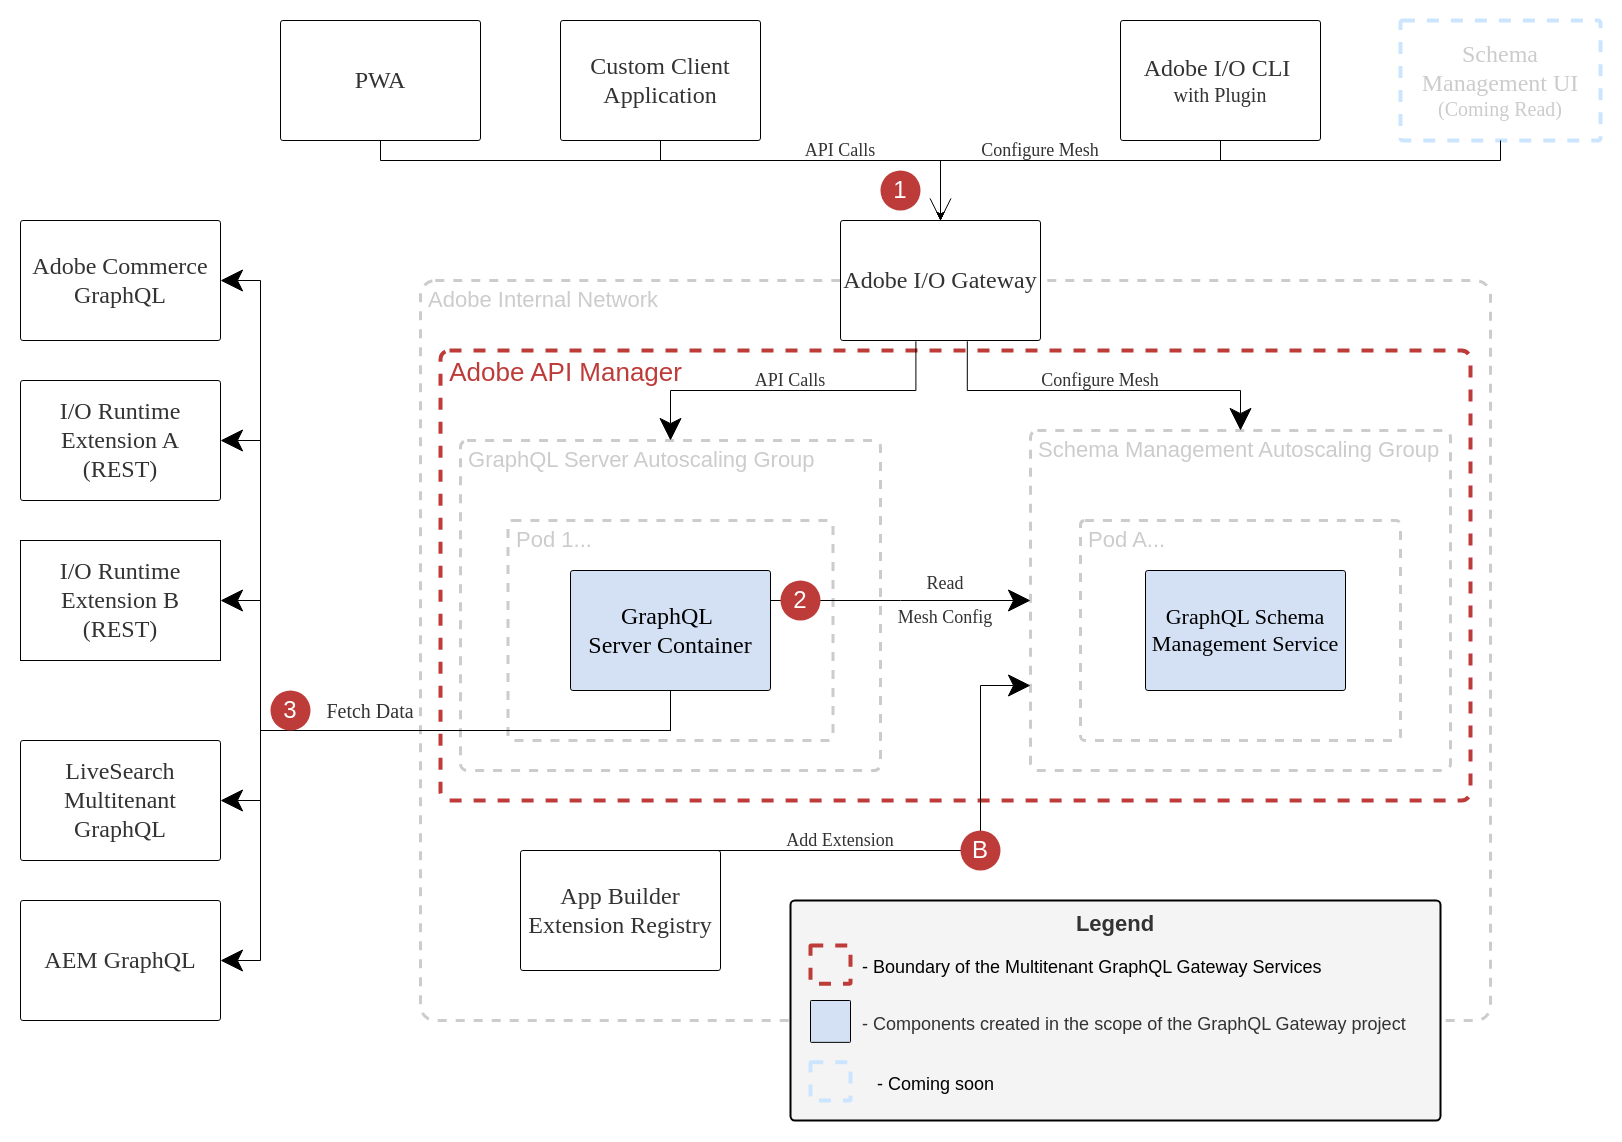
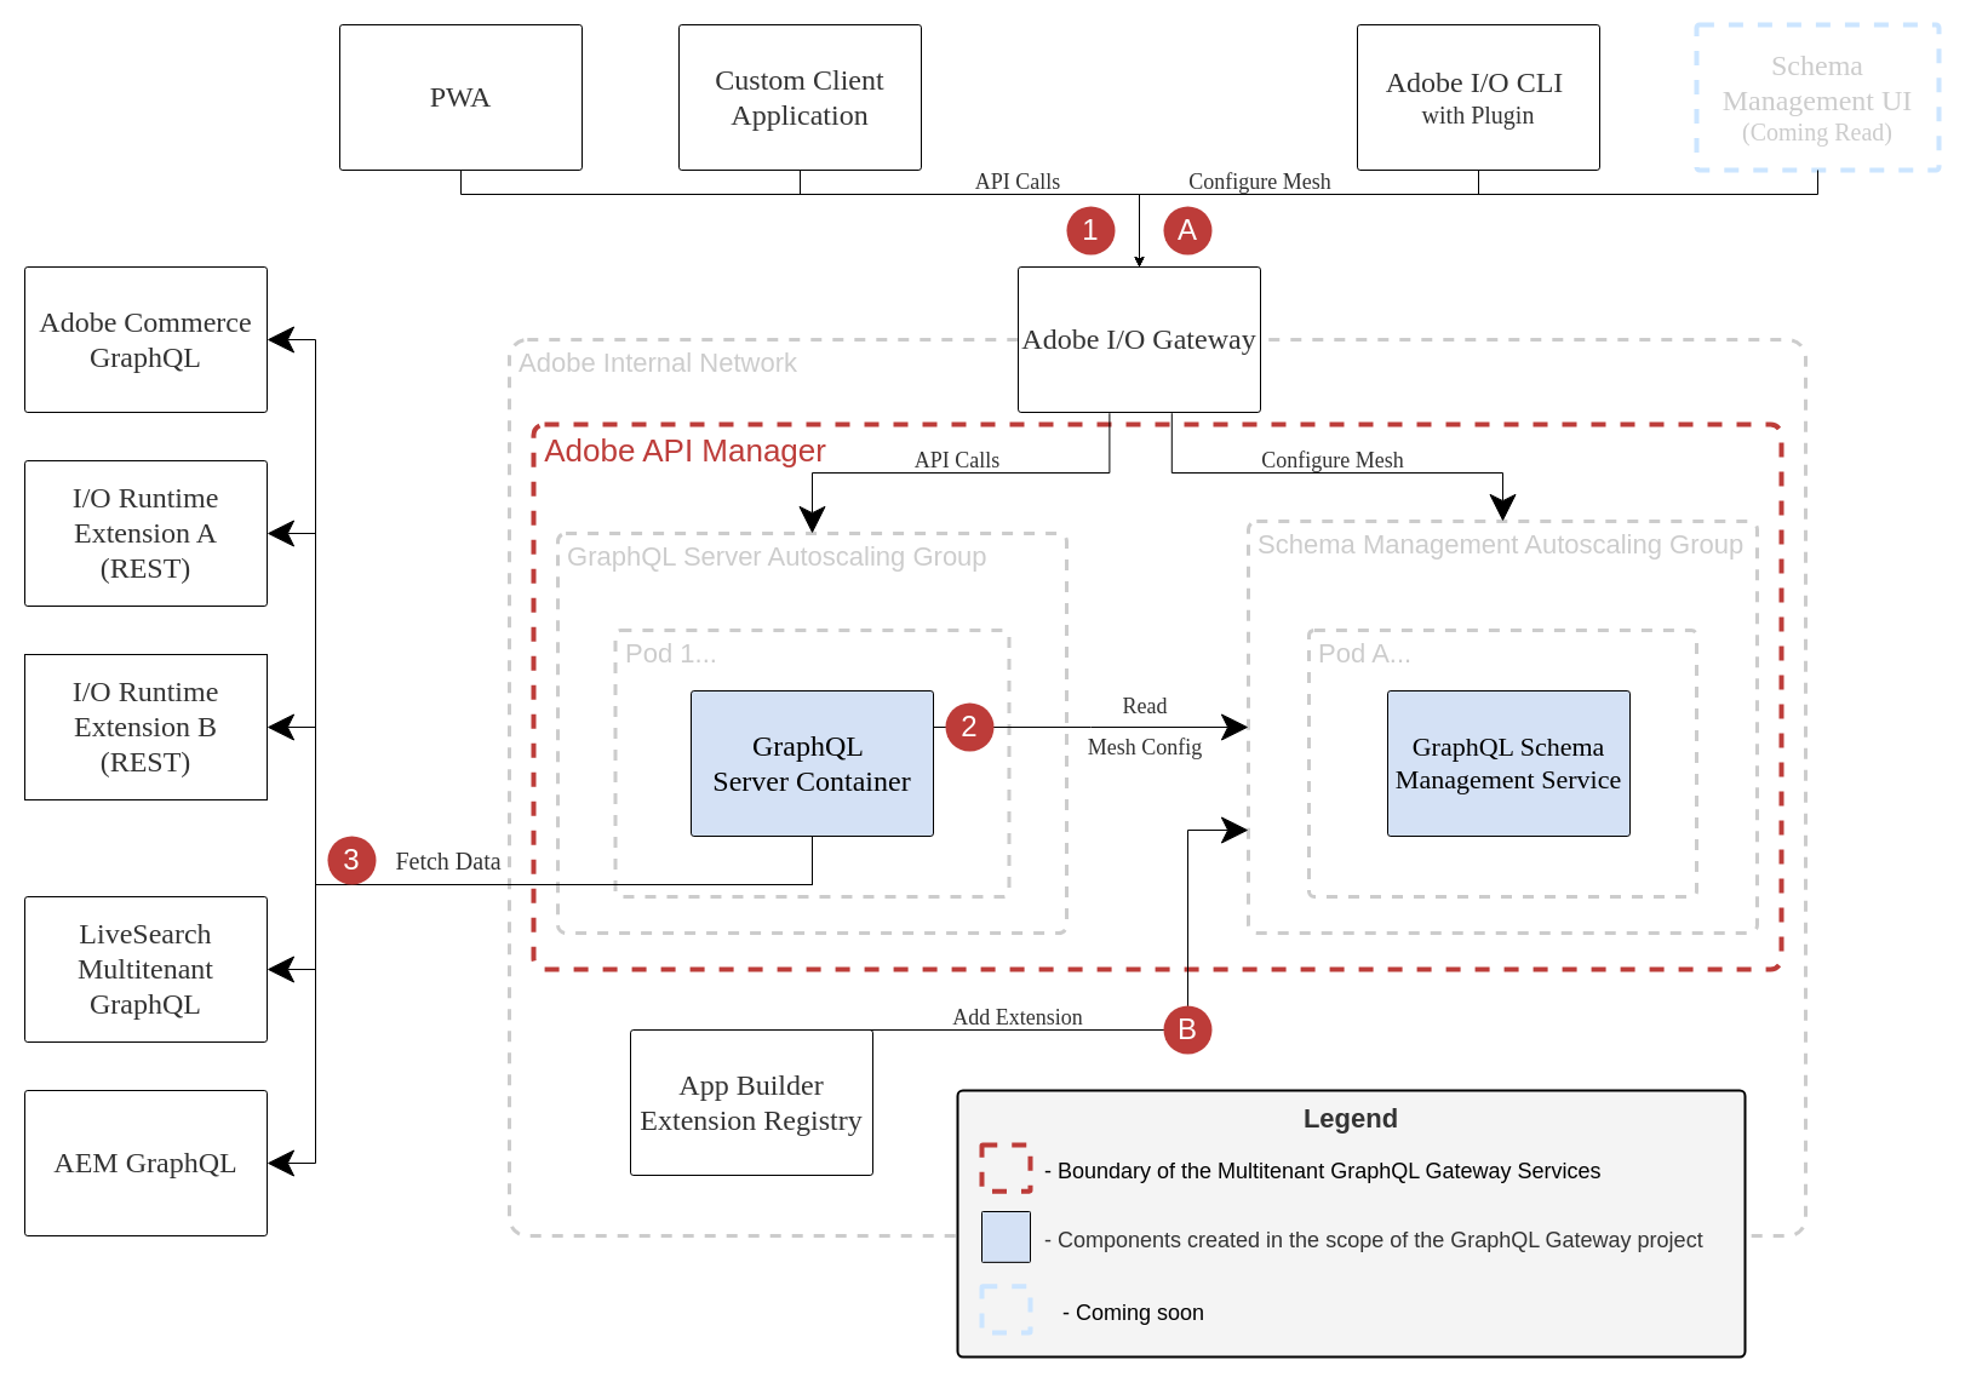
+ <mxCell id="44" value="&lt;div style=&quot;text-align: center&quot;&gt;&lt;font style=&quot;line-height: 100% ; font-size: 24px&quot;&gt;A&lt;/font&gt;&lt;/div&gt;" style="ellipse;whiteSpace=wrap;html=1;aspect=fixed;fillColor=#BD3C39;fontFamily=Helvetica;align=center;strokeColor=none;fontSize=14;verticalAlign=middle;horizontal=1;spacingTop=0;spacingRight=0;spacingLeft=0;fontColor=#FFFFFF;spacing=0;labelPosition=center;verticalLabelPosition=middle;spacingBottom=2;dashed=1;" parent="1" vertex="1"><mxGeometry x="960" y="170" width="40" height="40" as="geometry" /></mxCell>
- <mxCell id="36" value="" style="edgeStyle=orthogonalEdgeStyle;rounded=0;orthogonalLoop=1;jettySize=auto;html=1;exitX=0.5;exitY=1;exitDx=0;exitDy=0;entryX=0.5;entryY=0;entryDx=0;entryDy=0;endSize=20;endArrow=open;" parent="1" source="17" target="10" edge="1"><mxGeometry relative="1" as="geometry"><mxPoint x="1500" y="140" as="sourcePoint" /><mxPoint x="940" y="220" as="targetPoint" /><Array as="points"><mxPoint x="1500" y="160" /><mxPoint x="940" y="160" /></Array></mxGeometry></mxCell>
+ <mxCell id="36" value="" style="edgeStyle=orthogonalEdgeStyle;rounded=0;orthogonalLoop=1;jettySize=auto;html=1;exitX=0.5;exitY=1;exitDx=0;exitDy=0;entryX=0.5;entryY=0;entryDx=0;entryDy=0;endSize=20;endArrow=none;" parent="1" source="17" target="10" edge="1"><mxGeometry relative="1" as="geometry"><mxPoint x="1500" y="140" as="sourcePoint" /><mxPoint x="940" y="220" as="targetPoint" /><Array as="points"><mxPoint x="1500" y="160" /><mxPoint x="940" y="160" /></Array></mxGeometry></mxCell>
